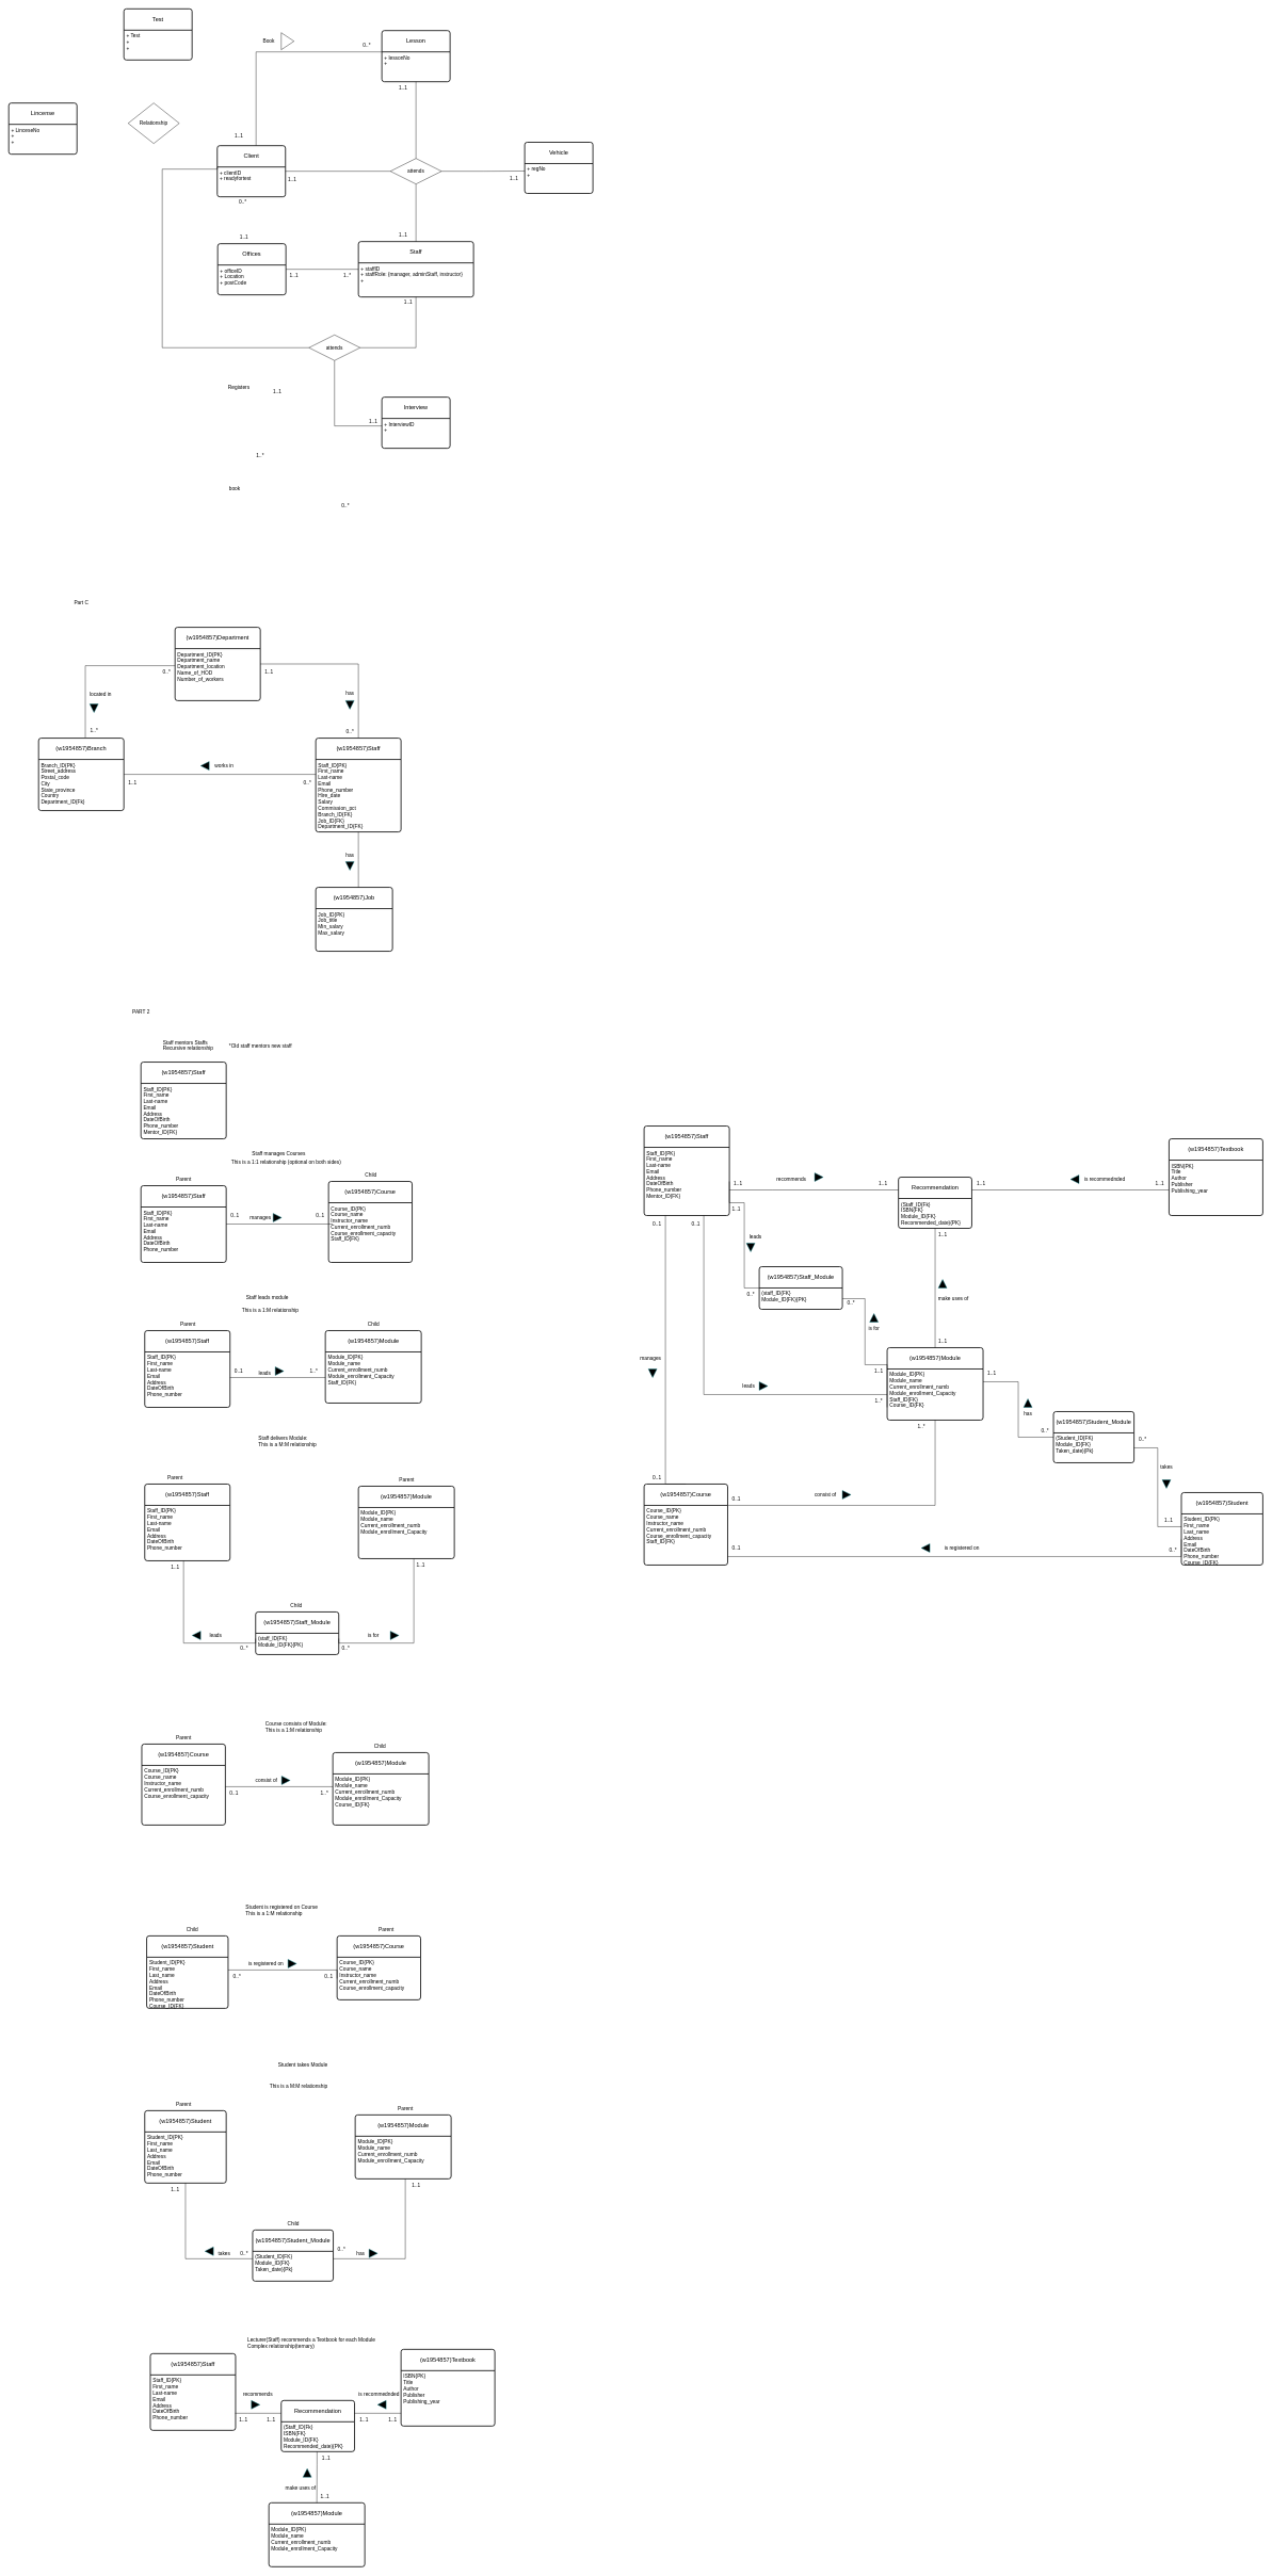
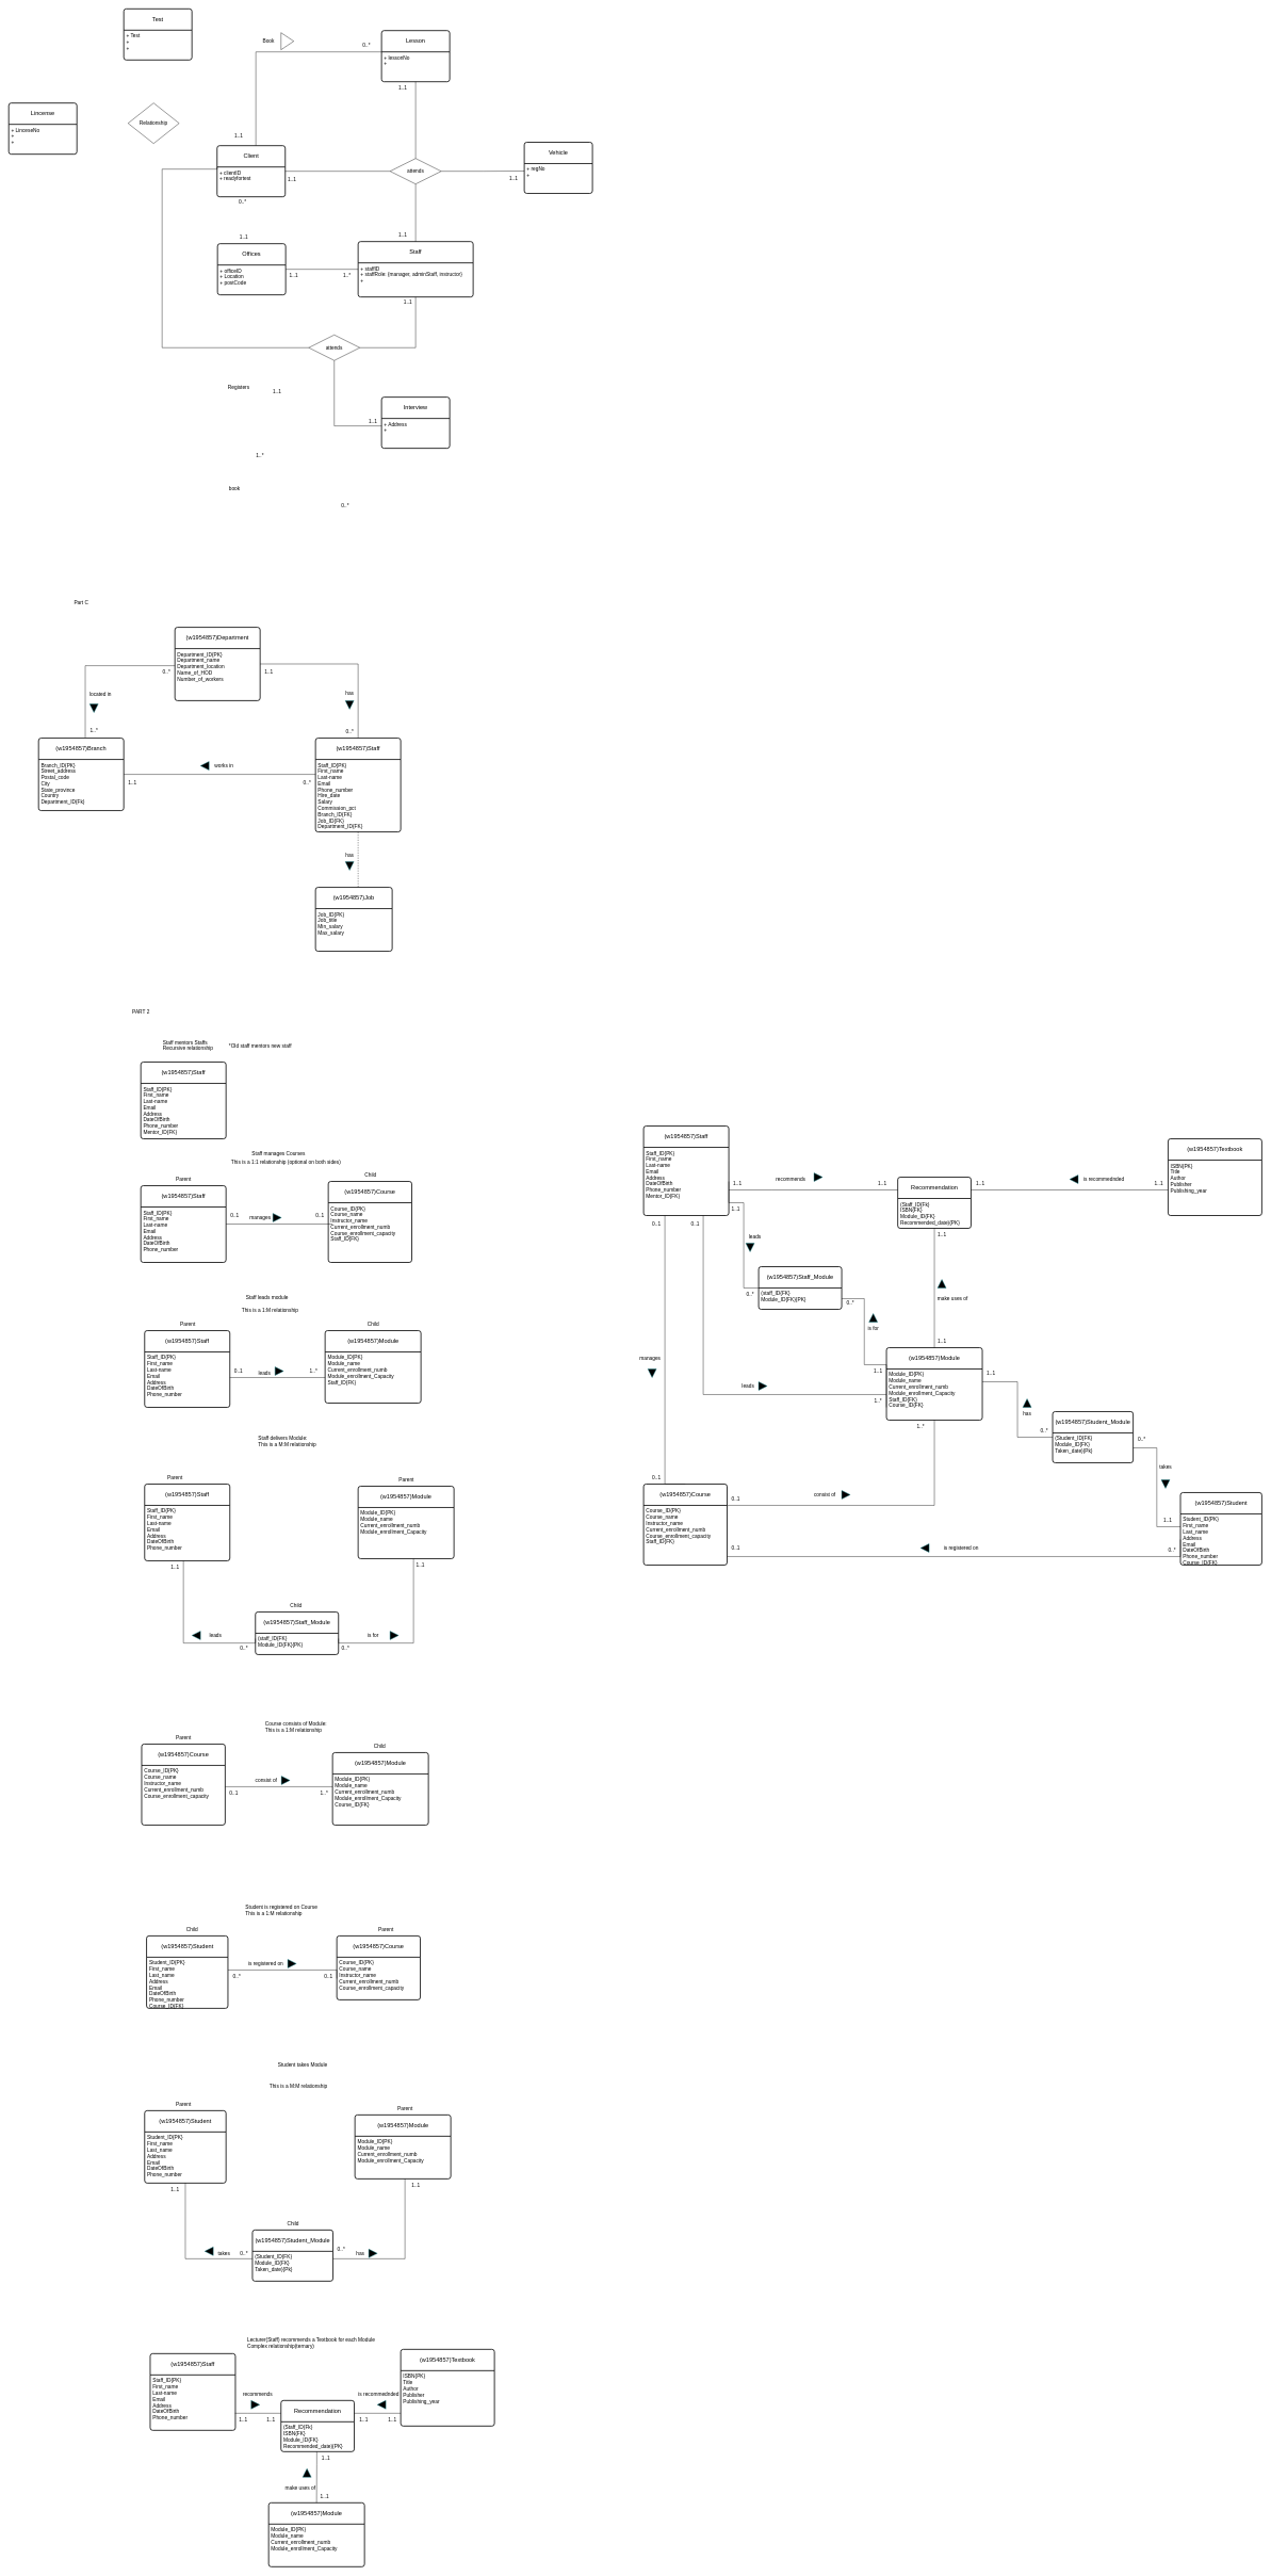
- <mxCell id="12" value="+ InterviewID&lt;br&gt;+&amp;nbsp;" style="align=left;strokeColor=none;fillColor=none;spacingLeft=4;fontSize=12;verticalAlign=top;resizable=0;rotatable=0;part=1;html=1;" parent="11" vertex="1"><mxGeometry y="50" width="160" height="70" as="geometry" /></mxCell>
+ <mxCell id="12" value="+ Address&lt;br&gt;+&amp;nbsp;" style="align=left;strokeColor=none;fillColor=none;spacingLeft=4;fontSize=12;verticalAlign=top;resizable=0;rotatable=0;part=1;html=1;" parent="11" vertex="1"><mxGeometry y="50" width="160" height="70" as="geometry" /></mxCell>
- <mxCell id="60" style="edgeStyle=orthogonalEdgeStyle;rounded=0;orthogonalLoop=1;jettySize=auto;html=1;entryX=0.556;entryY=0;entryDx=0;entryDy=0;entryPerimeter=0;endArrow=none;endFill=0;" edge="1" parent="1" source="56" target="57"><mxGeometry relative="1" as="geometry" /></mxCell>
+ <mxCell id="60" style="edgeStyle=orthogonalEdgeStyle;rounded=0;orthogonalLoop=1;jettySize=auto;html=1;entryX=0.556;entryY=0;entryDx=0;entryDy=0;entryPerimeter=0;endArrow=none;endFill=0;dashed=1;" edge="1" parent="1" source="56" target="57"><mxGeometry relative="1" as="geometry" /></mxCell>
